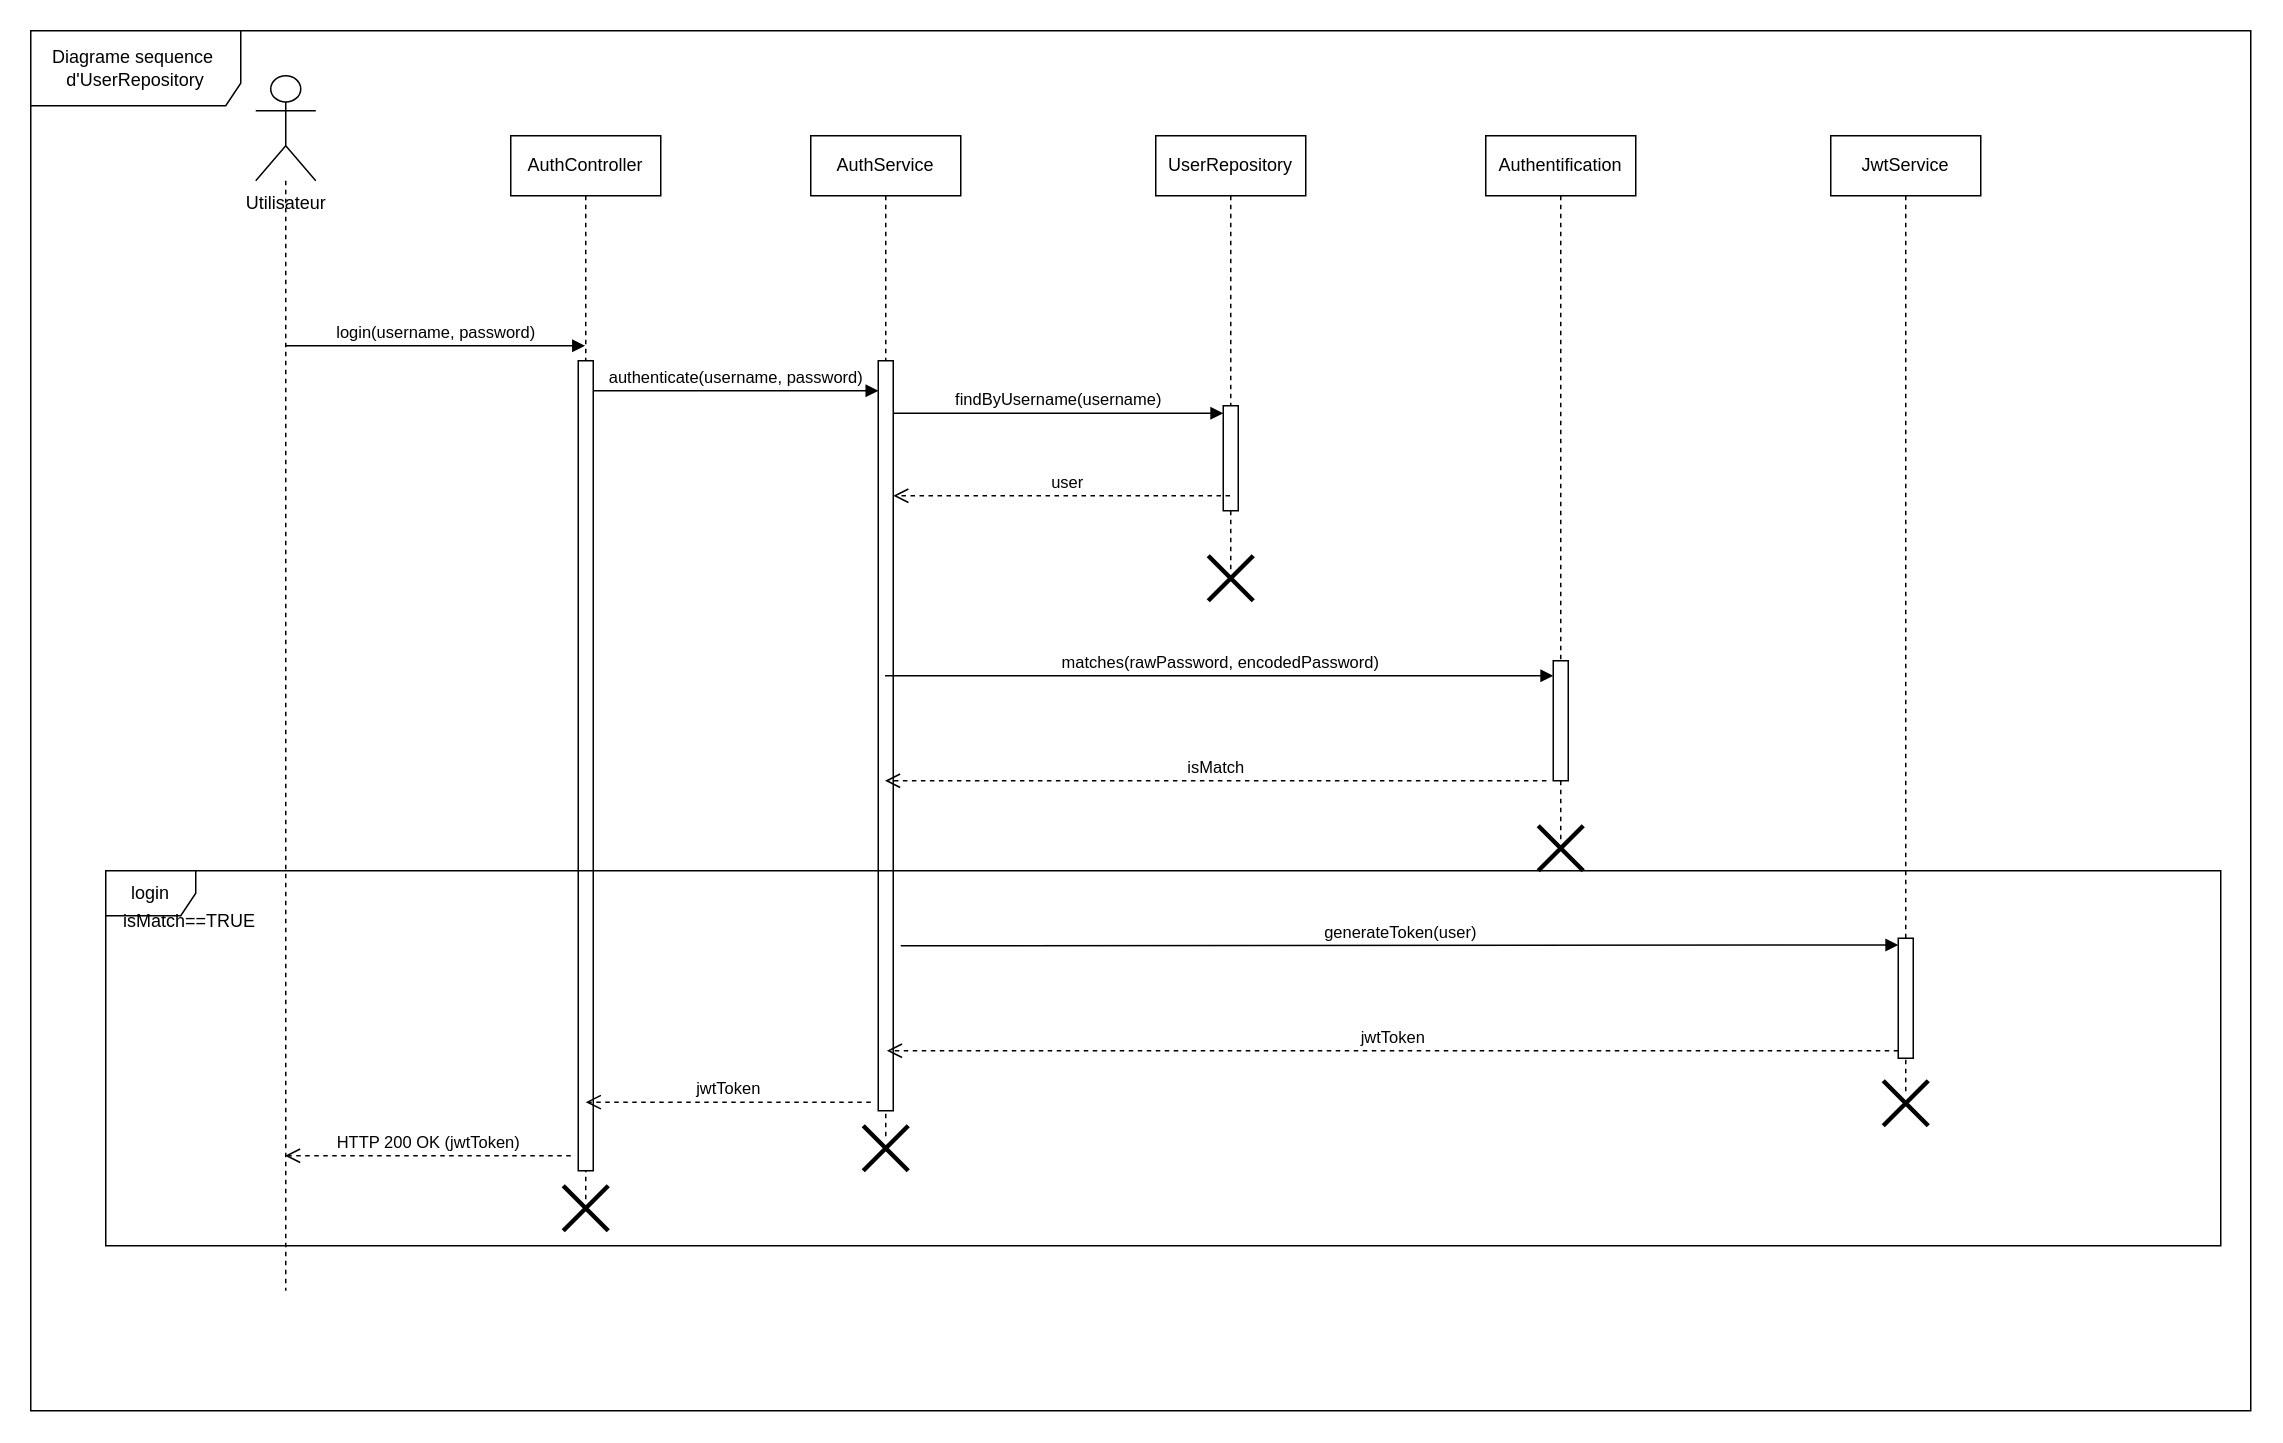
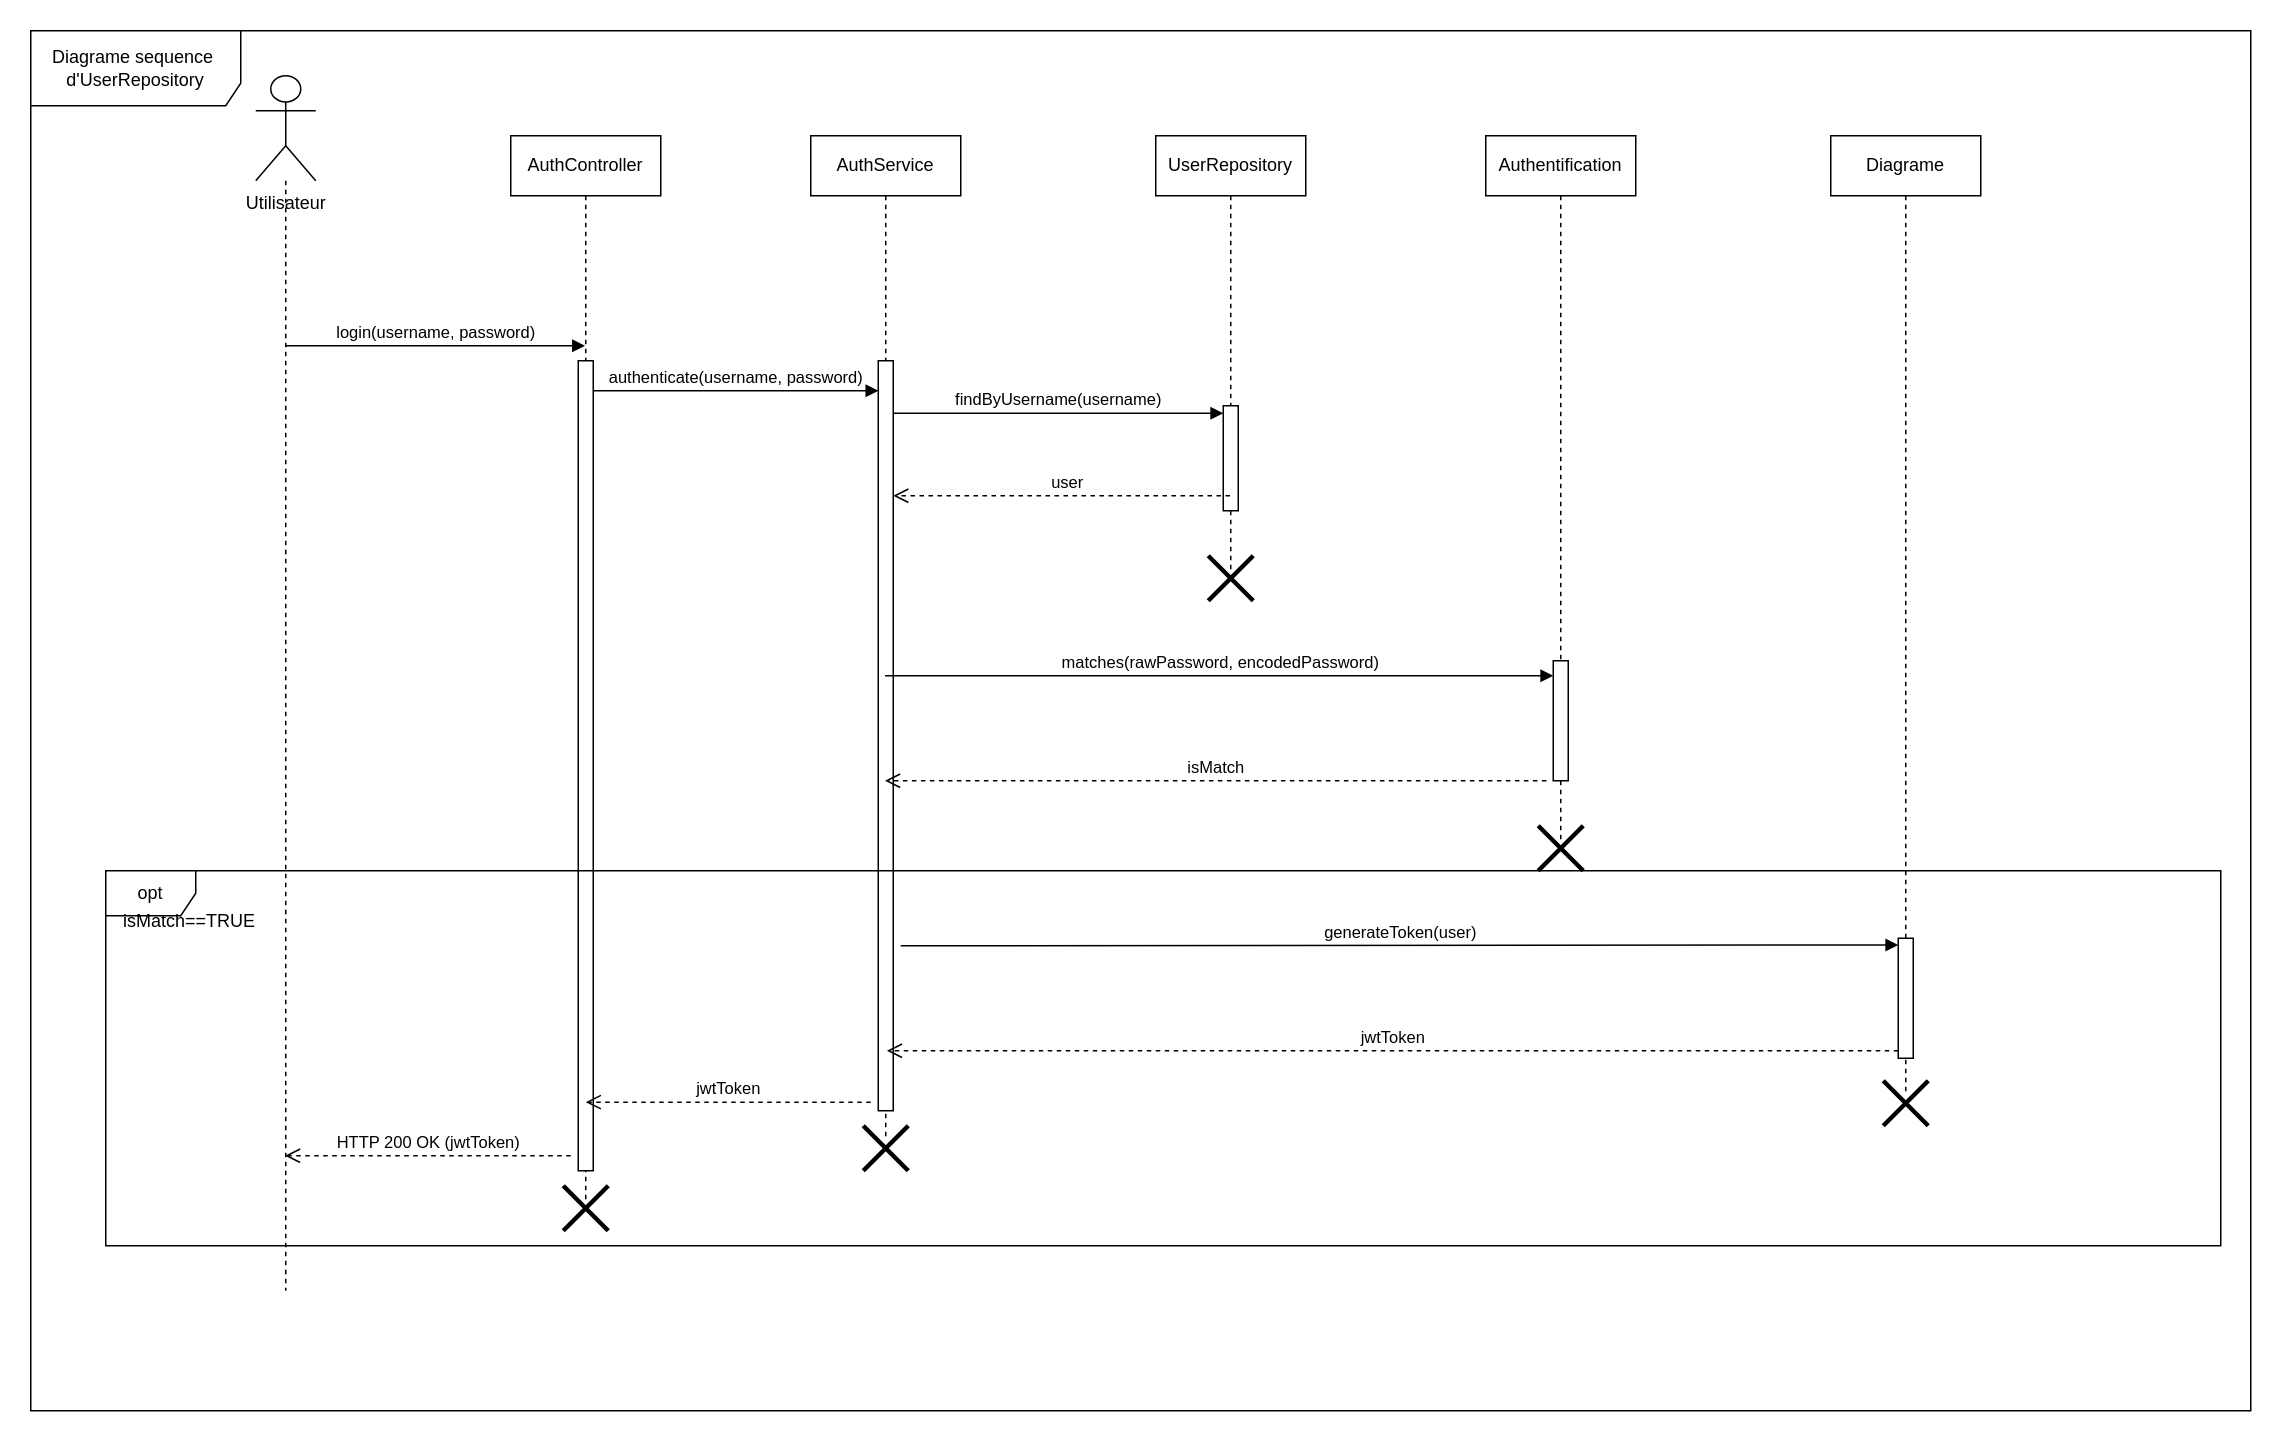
- <mxCell id="6" value=" JwtService" style="shape=umlLifeline;perimeter=lifelinePerimeter;whiteSpace=wrap;html=1;container=1;dropTarget=0;collapsible=0;recursiveResize=0;outlineConnect=0;portConstraint=eastwest;newEdgeStyle={&quot;curved&quot;:0,&quot;rounded&quot;:0};" vertex="1" parent="1"><mxGeometry x="1220" width="100" height="640" as="geometry" y="90" /></mxCell>
+ <mxCell id="6" value=" Diagrame" style="shape=umlLifeline;perimeter=lifelinePerimeter;whiteSpace=wrap;html=1;container=1;dropTarget=0;collapsible=0;recursiveResize=0;outlineConnect=0;portConstraint=eastwest;newEdgeStyle={&quot;curved&quot;:0,&quot;rounded&quot;:0};" vertex="1" parent="1"><mxGeometry x="1220" width="100" height="640" as="geometry" y="90" /></mxCell>
- <mxCell id="21" value="login" style="shape=umlFrame;whiteSpace=wrap;html=1;pointerEvents=0;" vertex="1" parent="1"><mxGeometry x="70" y="580" width="1410" height="250" as="geometry" /></mxCell>
+ <mxCell id="21" value="opt" style="shape=umlFrame;whiteSpace=wrap;html=1;pointerEvents=0;" vertex="1" parent="1"><mxGeometry x="70" y="580" width="1410" height="250" as="geometry" /></mxCell>
